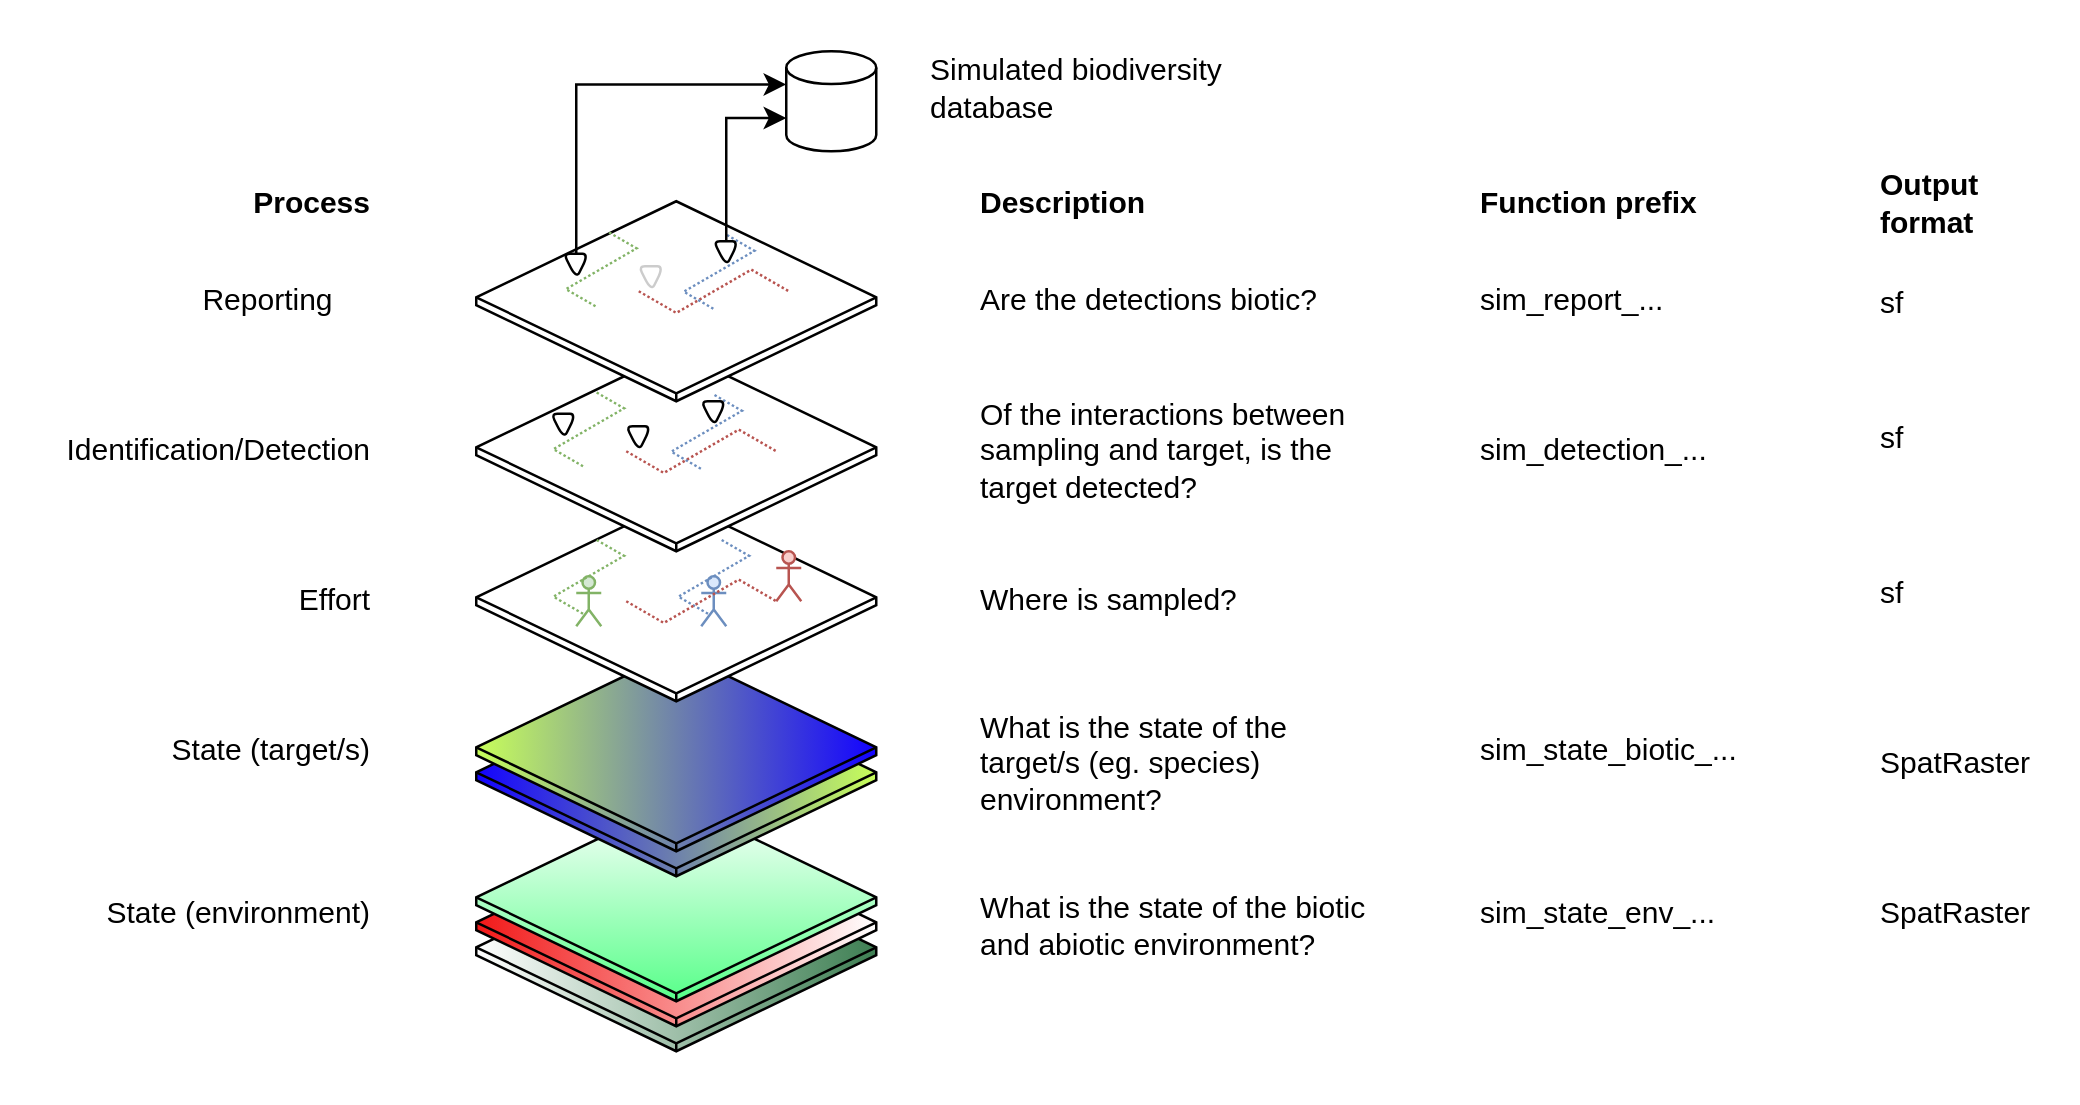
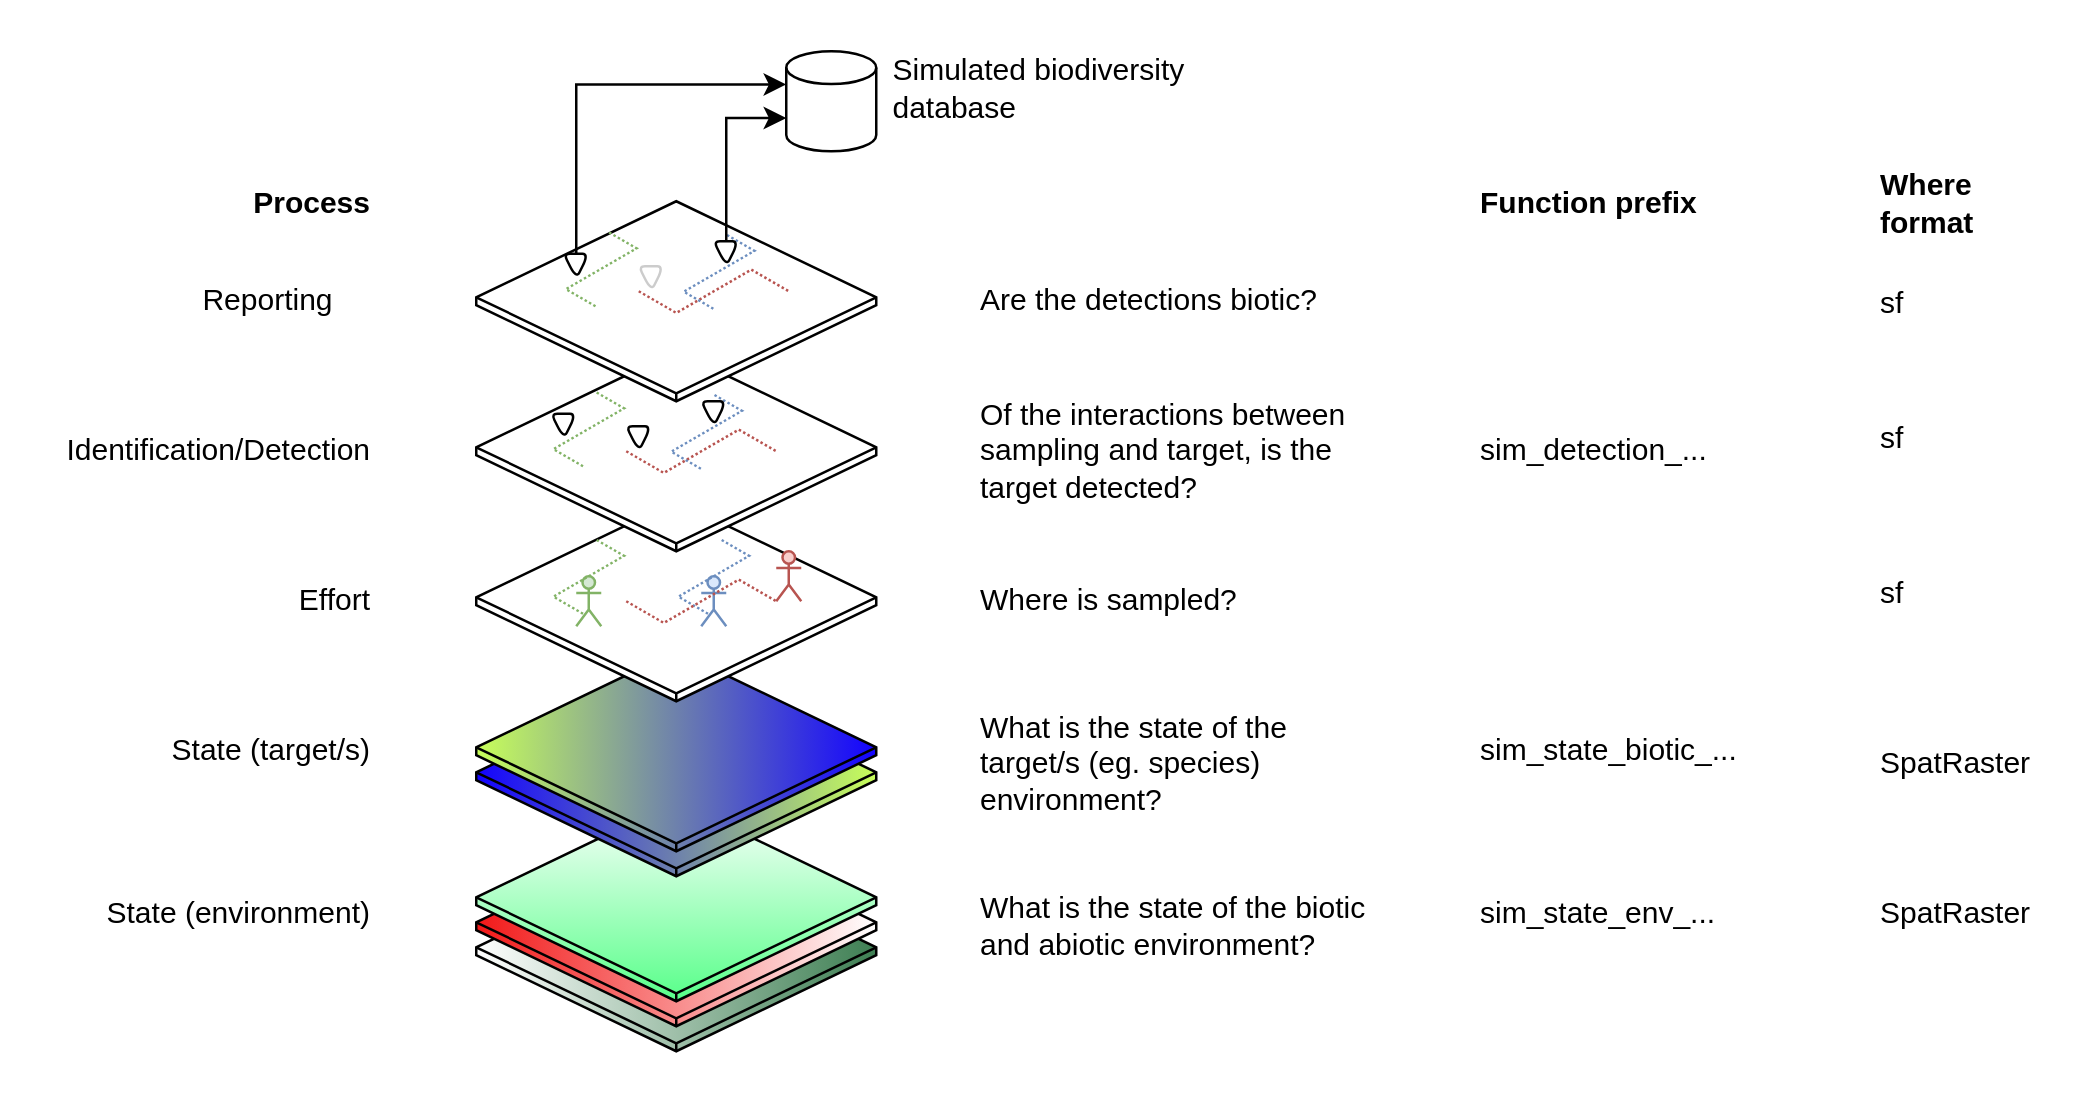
- <mxCell id="40" value="Simulated biodiversity database" style="text;html=1;strokeColor=none;fillColor=none;align=left;verticalAlign=middle;whiteSpace=wrap;rounded=0;" vertex="1" parent="1"><mxGeometry x="370" y="20" width="130" height="30" as="geometry" /></mxCell>
+ <mxCell id="40" value="Simulated biodiversity database" style="text;html=1;strokeColor=none;fillColor=none;align=left;verticalAlign=middle;whiteSpace=wrap;rounded=0;" vertex="1" parent="1"><mxGeometry x="355" y="20" width="130" height="30" as="geometry" /></mxCell>
- <mxCell id="43" value="&lt;b&gt;Description&lt;/b&gt;" style="text;html=1;strokeColor=none;fillColor=none;align=left;verticalAlign=middle;whiteSpace=wrap;rounded=0;" vertex="1" parent="1"><mxGeometry x="390" y="66" width="60" height="30" as="geometry" /></mxCell>
- <mxCell id="44" value="&lt;b&gt;Output format&lt;/b&gt;" style="text;html=1;strokeColor=none;fillColor=none;align=left;verticalAlign=middle;whiteSpace=wrap;rounded=0;" vertex="1" parent="1"><mxGeometry x="750" y="66" width="60" height="30" as="geometry" /></mxCell>
+ <mxCell id="44" value="&lt;b&gt;Where format&lt;/b&gt;" style="text;html=1;strokeColor=none;fillColor=none;align=left;verticalAlign=middle;whiteSpace=wrap;rounded=0;" vertex="1" parent="1"><mxGeometry x="750" y="66" width="60" height="30" as="geometry" /></mxCell>
- <mxCell id="51" value="sim_report_..." style="text;html=1;strokeColor=none;fillColor=none;align=left;verticalAlign=middle;whiteSpace=wrap;rounded=0;" vertex="1" parent="1"><mxGeometry x="590" y="105" width="140" height="30" as="geometry" /></mxCell>
